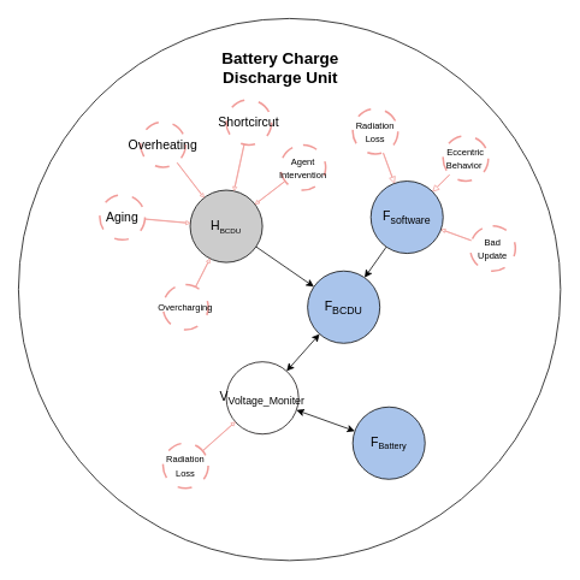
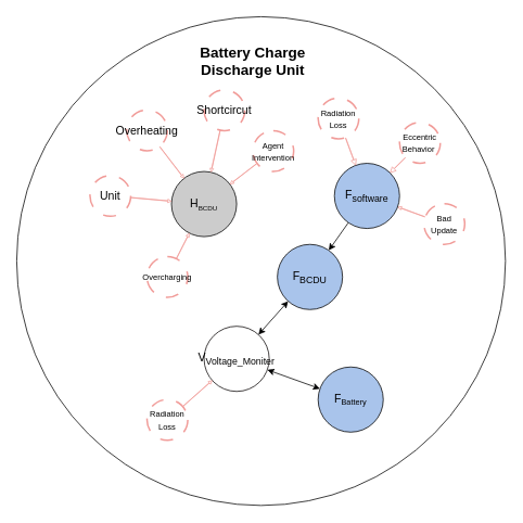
- <mxCell id="12" value="&lt;font style=&quot;font-size: 14px;&quot;&gt;Aging&lt;/font&gt;" style="ellipse;whiteSpace=wrap;html=1;aspect=fixed;fillColor=#FFFFFF;strokeColor=#F19C99;strokeWidth=2;dashed=1;dashPattern=8 8;" vertex="1" parent="1"><mxGeometry x="110" y="215" width="50" height="50" as="geometry" /></mxCell>
+ <mxCell id="12" value="&lt;font style=&quot;font-size: 14px;&quot;&gt;Unit&lt;/font&gt;" style="ellipse;whiteSpace=wrap;html=1;aspect=fixed;fillColor=#FFFFFF;strokeColor=#F19C99;strokeWidth=2;dashed=1;dashPattern=8 8;" vertex="1" parent="1"><mxGeometry x="110" y="215" width="50" height="50" as="geometry" /></mxCell>
- <mxCell id="15" value="" style="endArrow=classic;html=1;rounded=0;" edge="1" parent="1" source="5" target="3"><mxGeometry width="50" height="50" relative="1" as="geometry"><mxPoint x="300" y="340" as="sourcePoint" /><mxPoint x="350" y="290" as="targetPoint" /></mxGeometry></mxCell>
